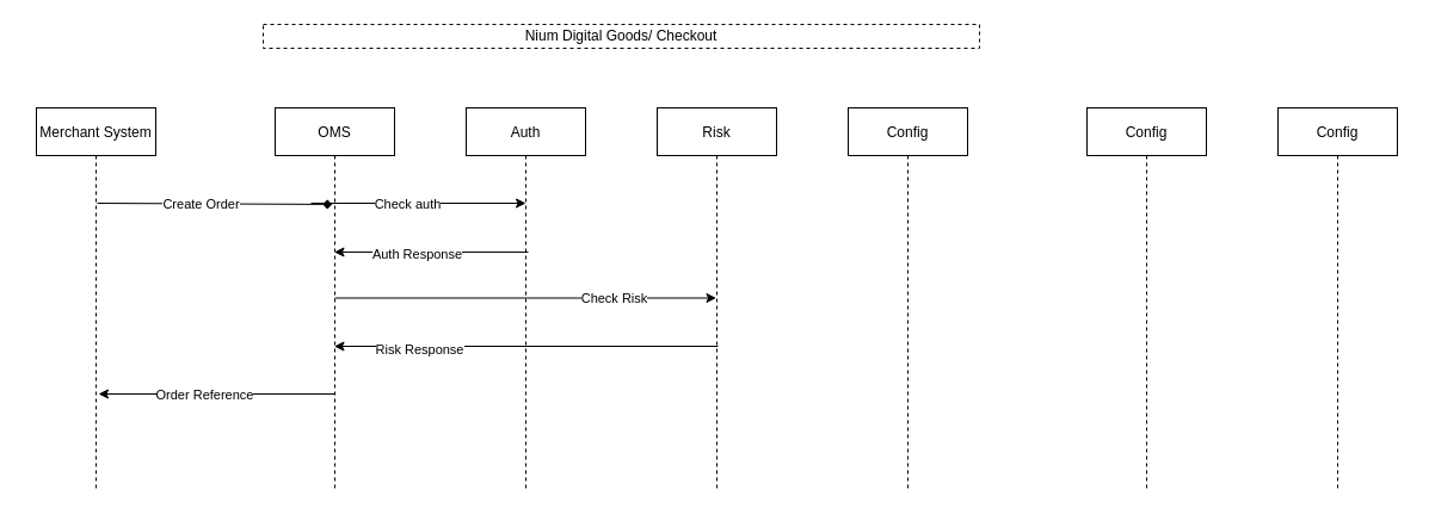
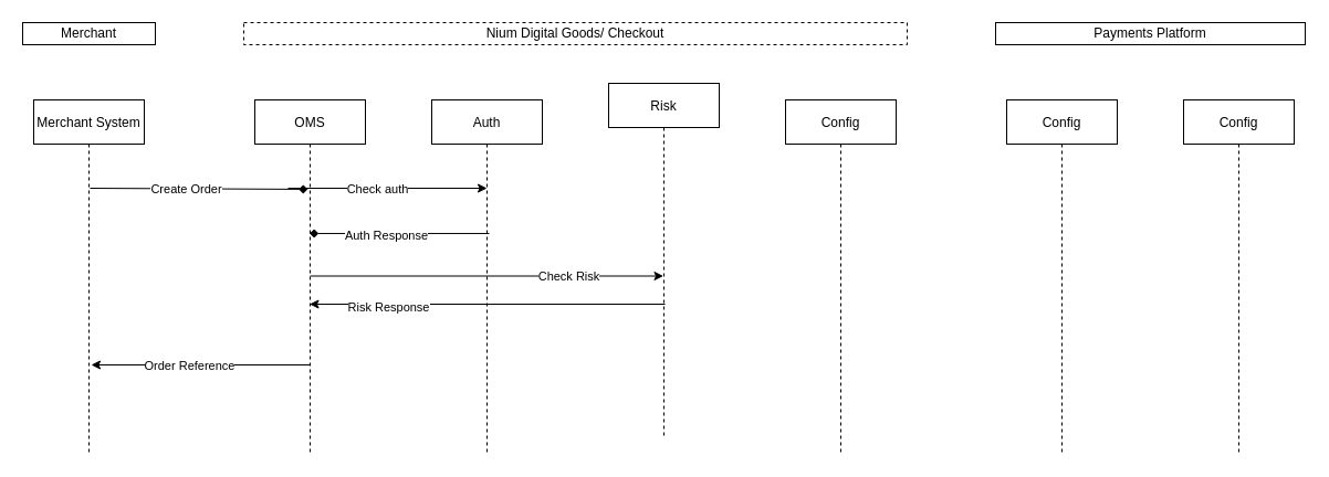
+ <mxCell id="21" value="Merchant" style="rounded=0;whiteSpace=wrap;html=1;strokeColor=default;fillColor=default;gradientColor=none;" vertex="1" parent="1"><mxGeometry x="20" y="20" width="120" height="20" as="geometry" /></mxCell>
+ <mxCell id="23" value="Payments Platform" style="rounded=0;whiteSpace=wrap;html=1;strokeColor=default;fillColor=default;gradientColor=none;" vertex="1" parent="1"><mxGeometry x="900" y="20" width="280" height="20" as="geometry" /></mxCell>
- <mxCell id="15" value="" style="endArrow=classic;html=1;rounded=0;exitX=0.52;exitY=0.378;exitDx=0;exitDy=0;exitPerimeter=0;" edge="1" parent="1" source="4" target="3"><mxGeometry width="50" height="50" relative="1" as="geometry"><mxPoint x="420" y="330" as="sourcePoint" /><mxPoint x="470" y="280" as="targetPoint" /></mxGeometry></mxCell>
+ <mxCell id="15" value="" style="endArrow=diamond;html=1;rounded=0;exitX=0.52;exitY=0.378;exitDx=0;exitDy=0;exitPerimeter=0;" edge="1" parent="1" source="4" target="3"><mxGeometry width="50" height="50" relative="1" as="geometry"><mxPoint x="420" y="330" as="sourcePoint" /><mxPoint x="470" y="280" as="targetPoint" /></mxGeometry></mxCell>
- <mxCell id="5" value="Risk" style="shape=umlLifeline;perimeter=lifelinePerimeter;container=1;collapsible=0;recursiveResize=0;rounded=0;shadow=0;strokeWidth=1;strokeColor=default;gradientColor=none;" vertex="1" parent="1"><mxGeometry x="550" y="90" width="100" height="320" as="geometry" /></mxCell>
+ <mxCell id="5" value="Risk" style="shape=umlLifeline;perimeter=lifelinePerimeter;container=1;collapsible=0;recursiveResize=0;rounded=0;shadow=0;strokeWidth=1;strokeColor=default;gradientColor=none;" vertex="1" parent="1"><mxGeometry x="550" y="75" width="100" height="320" as="geometry" /></mxCell>
